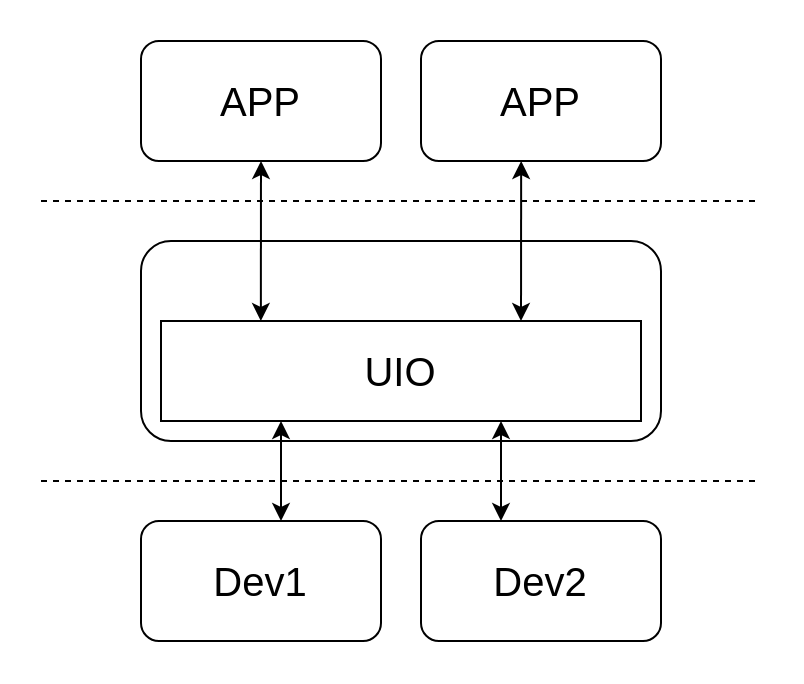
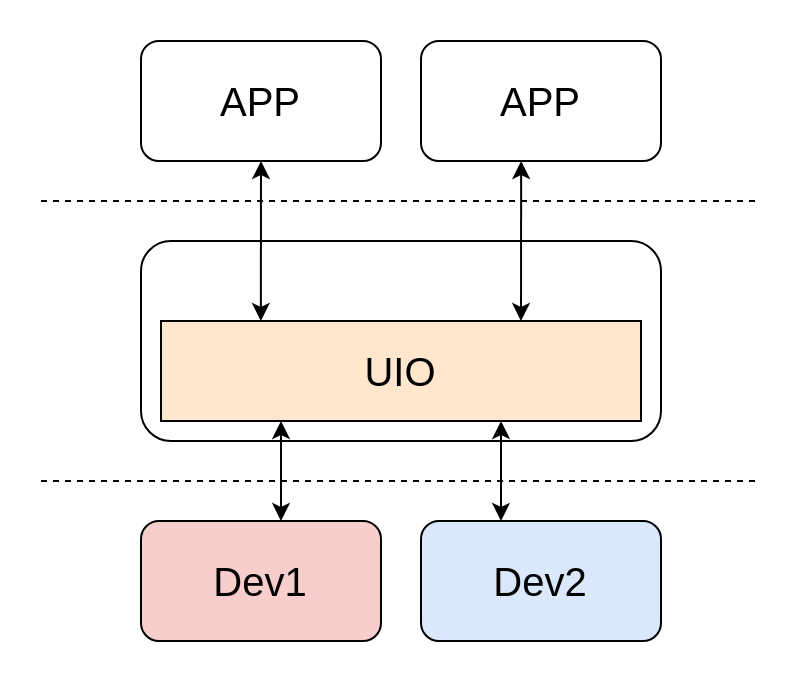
- <mxCell id="9" value="UIO" style="rounded=0;whiteSpace=wrap;html=1;fontSize=20;" vertex="1" parent="1"><mxGeometry x="80" y="160" width="240" height="50" as="geometry" /></mxCell>
+ <mxCell id="9" value="UIO" style="rounded=0;whiteSpace=wrap;html=1;fontSize=20;fillColor=#ffe6cc;" vertex="1" parent="1"><mxGeometry x="80" y="160" width="240" height="50" as="geometry" /></mxCell>
- <mxCell id="5" value="Dev1" style="rounded=1;whiteSpace=wrap;html=1;fontSize=20;" vertex="1" parent="1"><mxGeometry x="70" y="260" width="120" height="60" as="geometry" /></mxCell>
+ <mxCell id="5" value="Dev1" style="rounded=1;whiteSpace=wrap;html=1;fontSize=20;fillColor=#f8cecc;" vertex="1" parent="1"><mxGeometry x="70" y="260" width="120" height="60" as="geometry" /></mxCell>
- <mxCell id="6" value="Dev2" style="rounded=1;whiteSpace=wrap;html=1;fontSize=20;" vertex="1" parent="1"><mxGeometry x="210" y="260" width="120" height="60" as="geometry" /></mxCell>
+ <mxCell id="6" value="Dev2" style="rounded=1;whiteSpace=wrap;html=1;fontSize=20;fillColor=#dae8fc;" vertex="1" parent="1"><mxGeometry x="210" y="260" width="120" height="60" as="geometry" /></mxCell>
